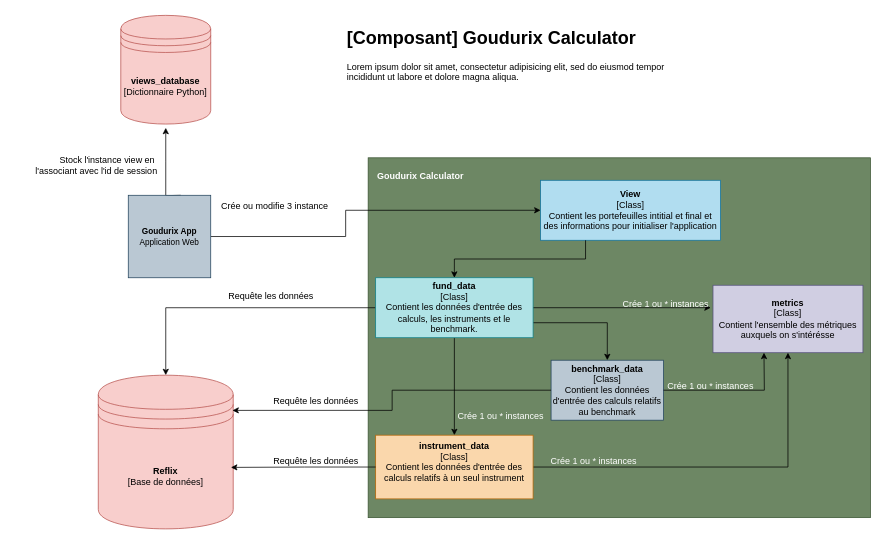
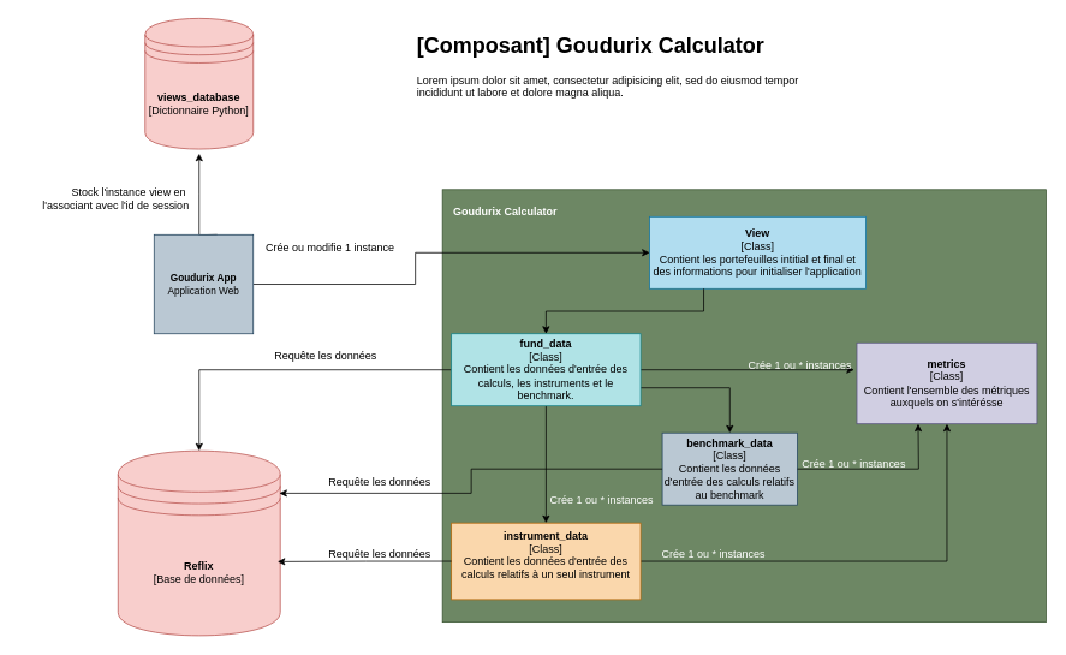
- <mxCell id="8" value="Crée ou modifie 3 instance" style="text;html=1;align=center;verticalAlign=middle;resizable=0;points=[];autosize=1;strokeColor=none;fillColor=none;" vertex="1" parent="1"><mxGeometry x="280" y="260" width="170" height="30" as="geometry" /></mxCell>
+ <mxCell id="8" value="Crée ou modifie 1 instance" style="text;html=1;align=center;verticalAlign=middle;resizable=0;points=[];autosize=1;strokeColor=none;fillColor=none;" vertex="1" parent="1"><mxGeometry x="280" y="260" width="170" height="30" as="geometry" /></mxCell>
